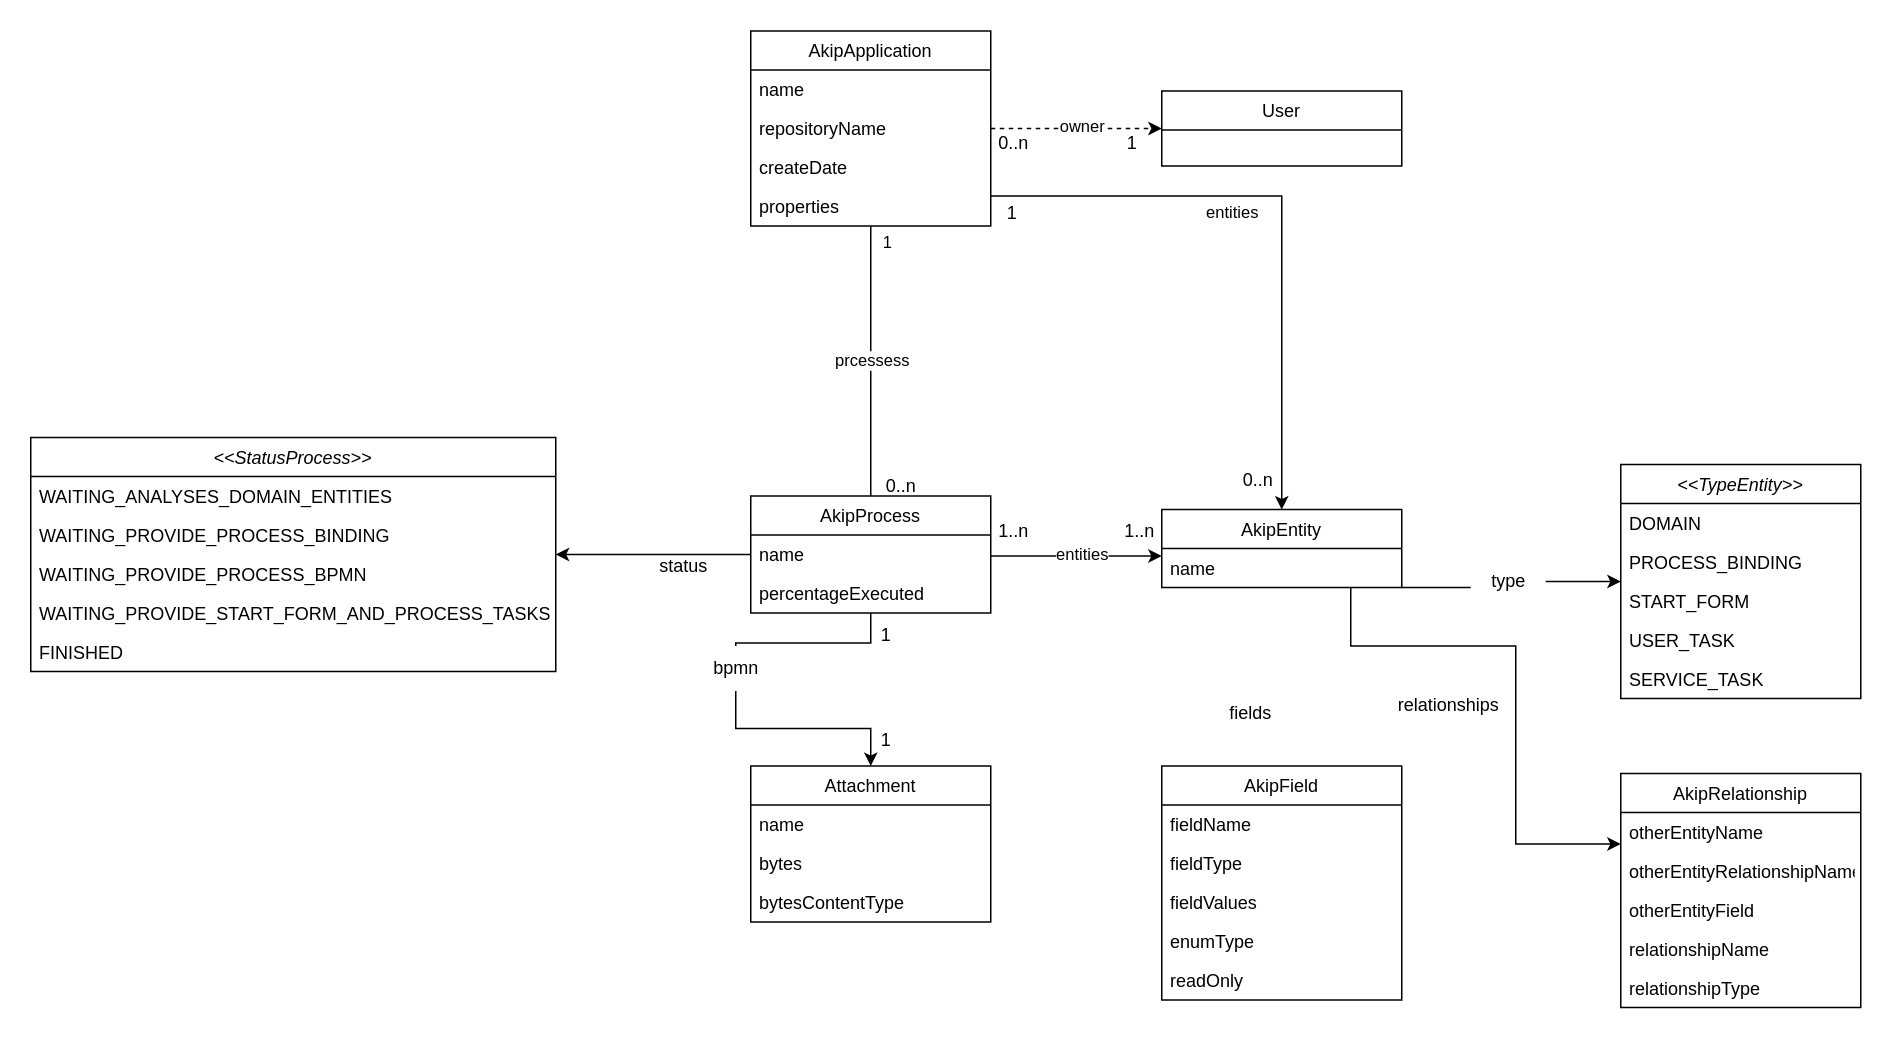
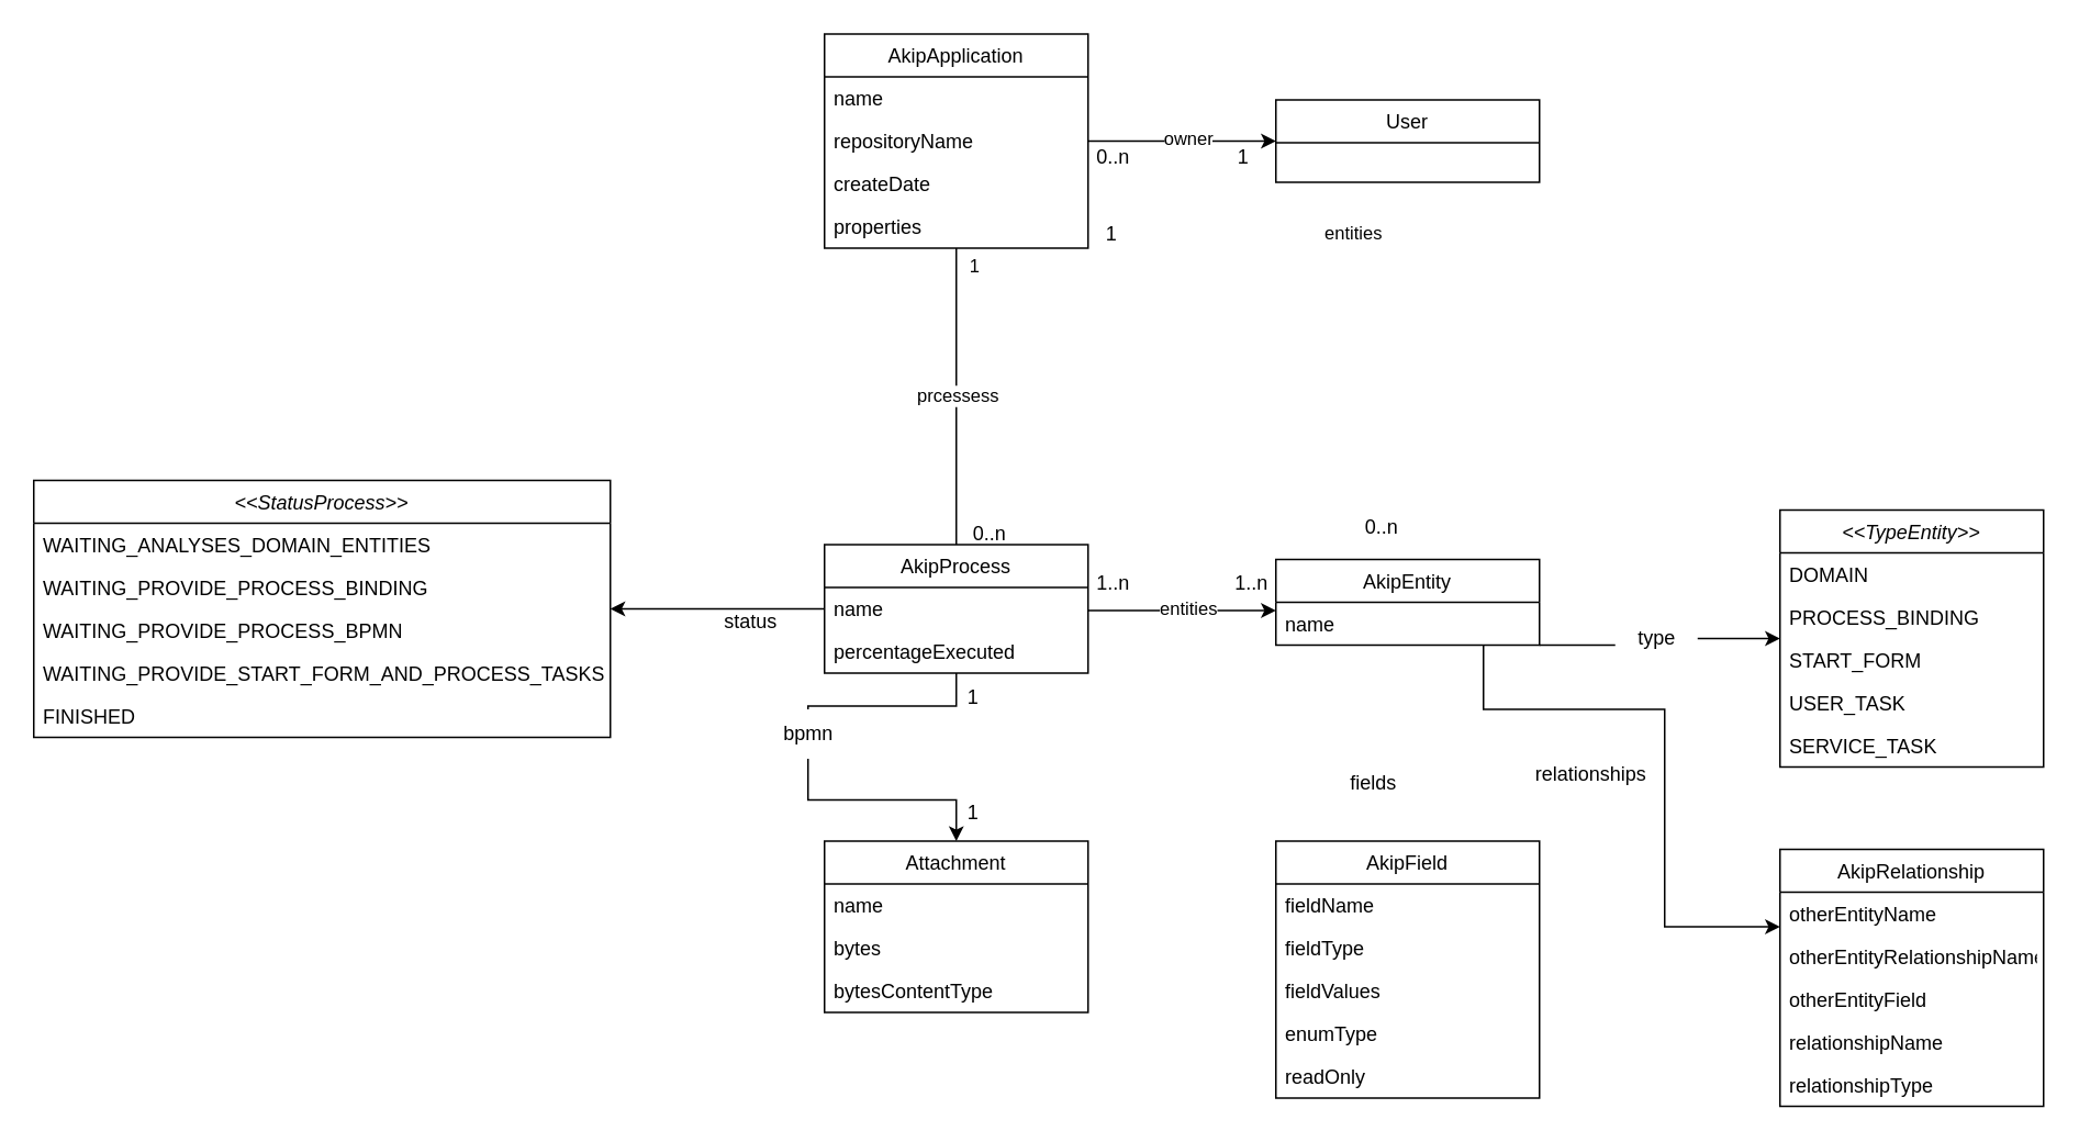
- <mxCell id="2" style="edgeStyle=orthogonalEdgeStyle;rounded=0;orthogonalLoop=1;jettySize=auto;html=1;dashed=1;" parent="1" source="8" target="20" edge="1"><mxGeometry relative="1" as="geometry" /></mxCell>
+ <mxCell id="2" style="edgeStyle=orthogonalEdgeStyle;rounded=0;orthogonalLoop=1;jettySize=auto;html=1;" parent="1" source="8" target="20" edge="1"><mxGeometry relative="1" as="geometry" /></mxCell>
- <mxCell id="7" style="edgeStyle=orthogonalEdgeStyle;rounded=0;orthogonalLoop=1;jettySize=auto;html=1;" parent="1" source="8" target="22" edge="1"><mxGeometry relative="1" as="geometry"><Array as="points"><mxPoint x="854" y="130" /></Array></mxGeometry></mxCell>
